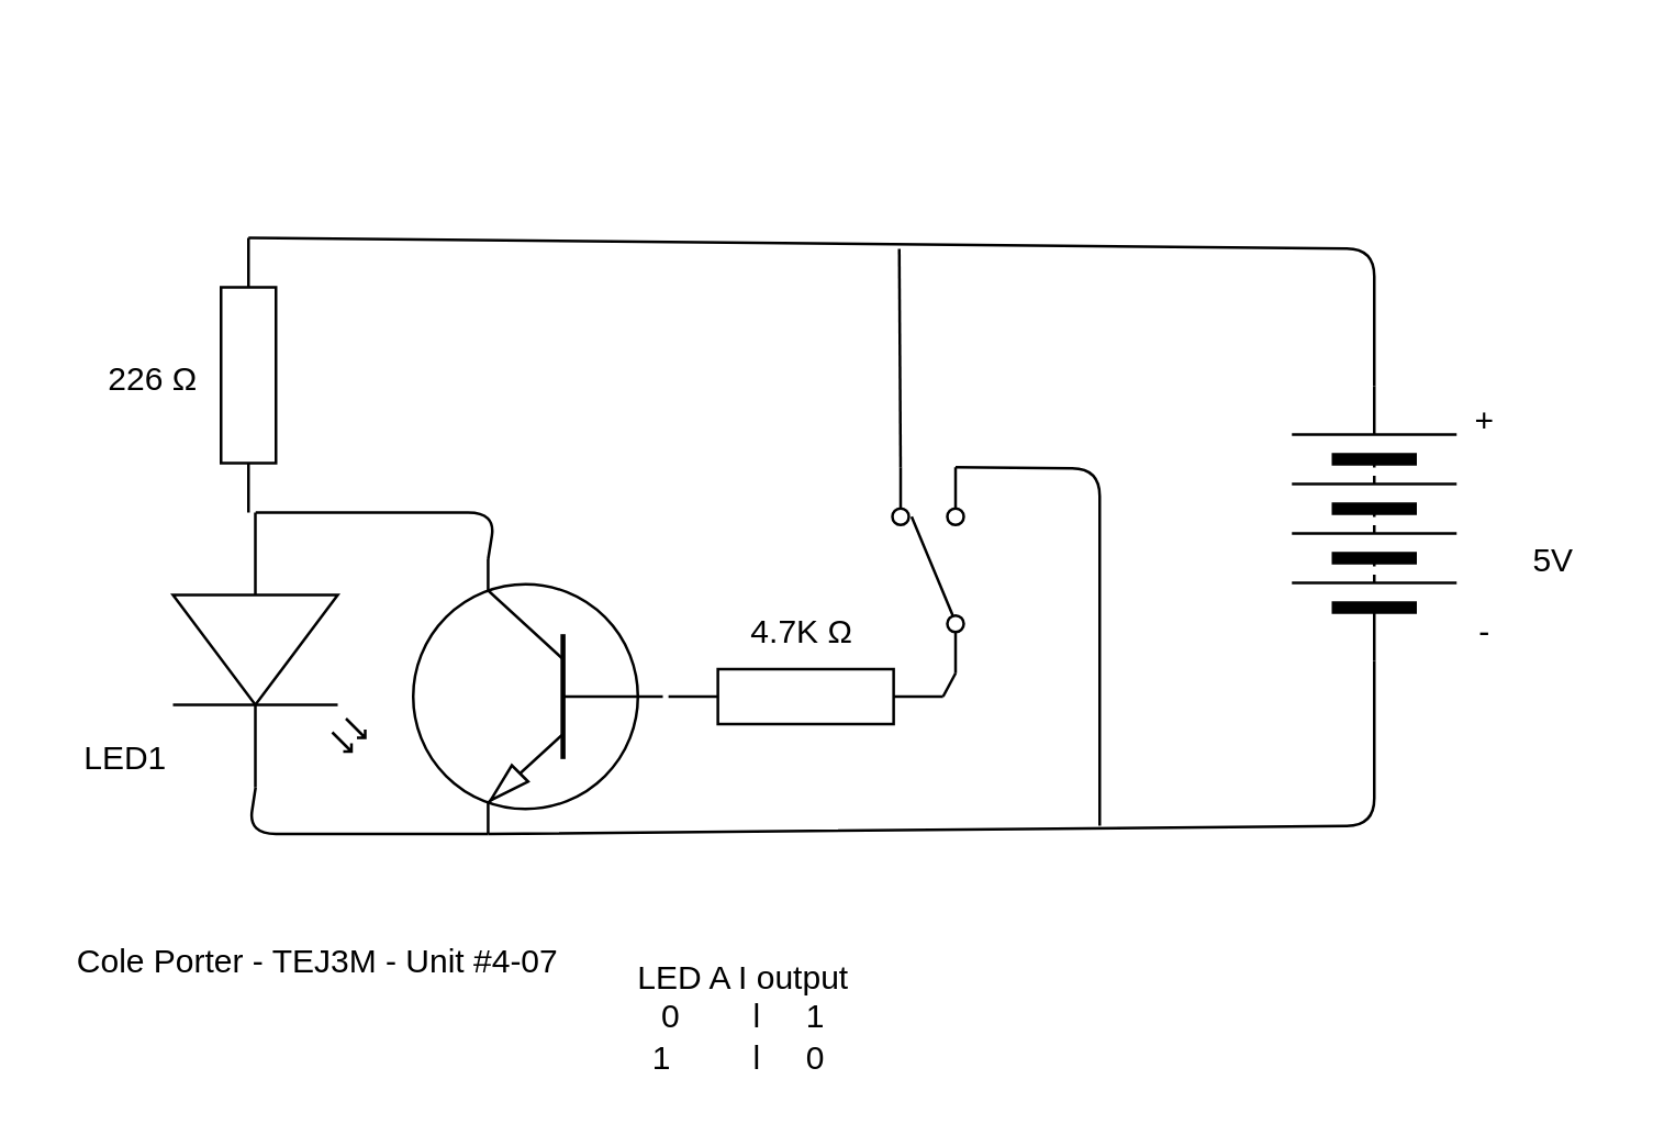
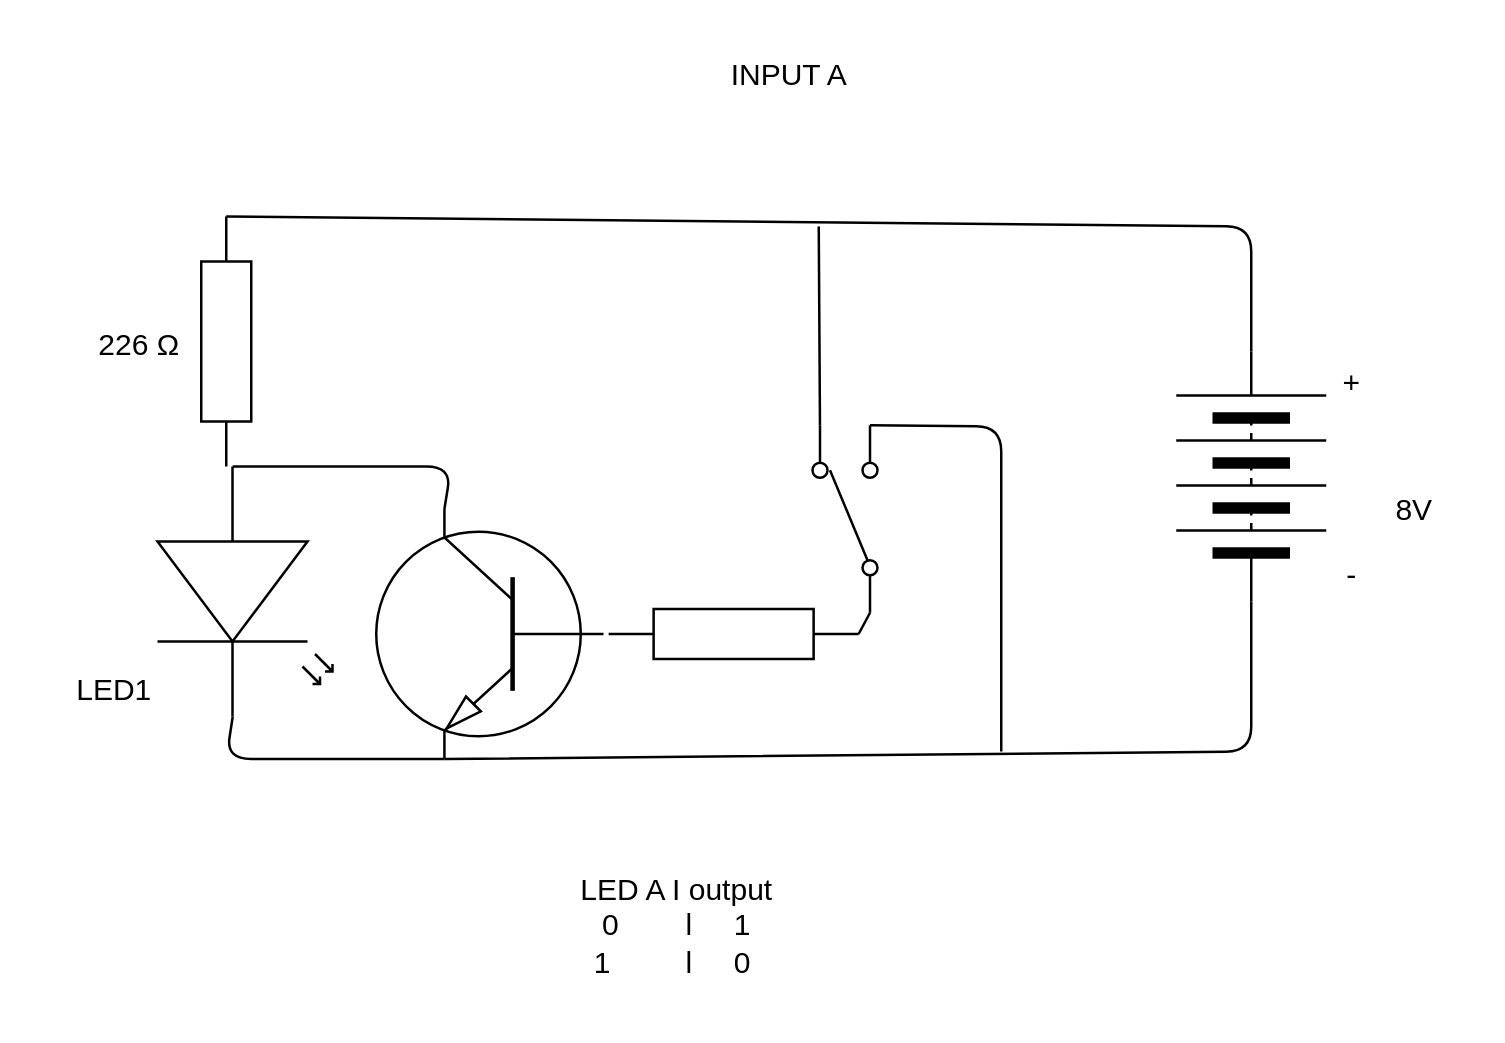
+ <mxCell id="19" value="INPUT A" style="text;html=1;align=center;verticalAlign=middle;resizable=0;points=[];autosize=1;strokeColor=none;fillColor=none;" parent="1" vertex="1"><mxGeometry x="285" y="20" width="60" height="20" as="geometry" /></mxCell>
- <mxCell id="12" value="5V" style="text;html=1;align=center;verticalAlign=middle;resizable=0;points=[];autosize=1;strokeColor=none;fillColor=none;" parent="1" vertex="1"><mxGeometry x="550" y="194" width="30" height="20" as="geometry" /></mxCell>
+ <mxCell id="12" value="8V" style="text;html=1;align=center;verticalAlign=middle;resizable=0;points=[];autosize=1;strokeColor=none;fillColor=none;" parent="1" vertex="1"><mxGeometry x="550" y="194" width="30" height="20" as="geometry" /></mxCell>
- <mxCell id="18" value="4.7K&amp;nbsp;Ω&amp;nbsp;" style="text;html=1;align=center;verticalAlign=middle;resizable=0;points=[];autosize=1;strokeColor=none;fillColor=none;" parent="1" vertex="1"><mxGeometry x="262.95" y="220" width="60" height="20" as="geometry" /></mxCell>
- <mxCell id="13" value="Cole Porter - TEJ3M - Unit #4-07" style="text;html=1;align=center;verticalAlign=middle;resizable=0;points=[];autosize=1;strokeColor=none;fillColor=none;" parent="1" vertex="1"><mxGeometry x="20" y="340" width="190" height="20" as="geometry" /></mxCell>
